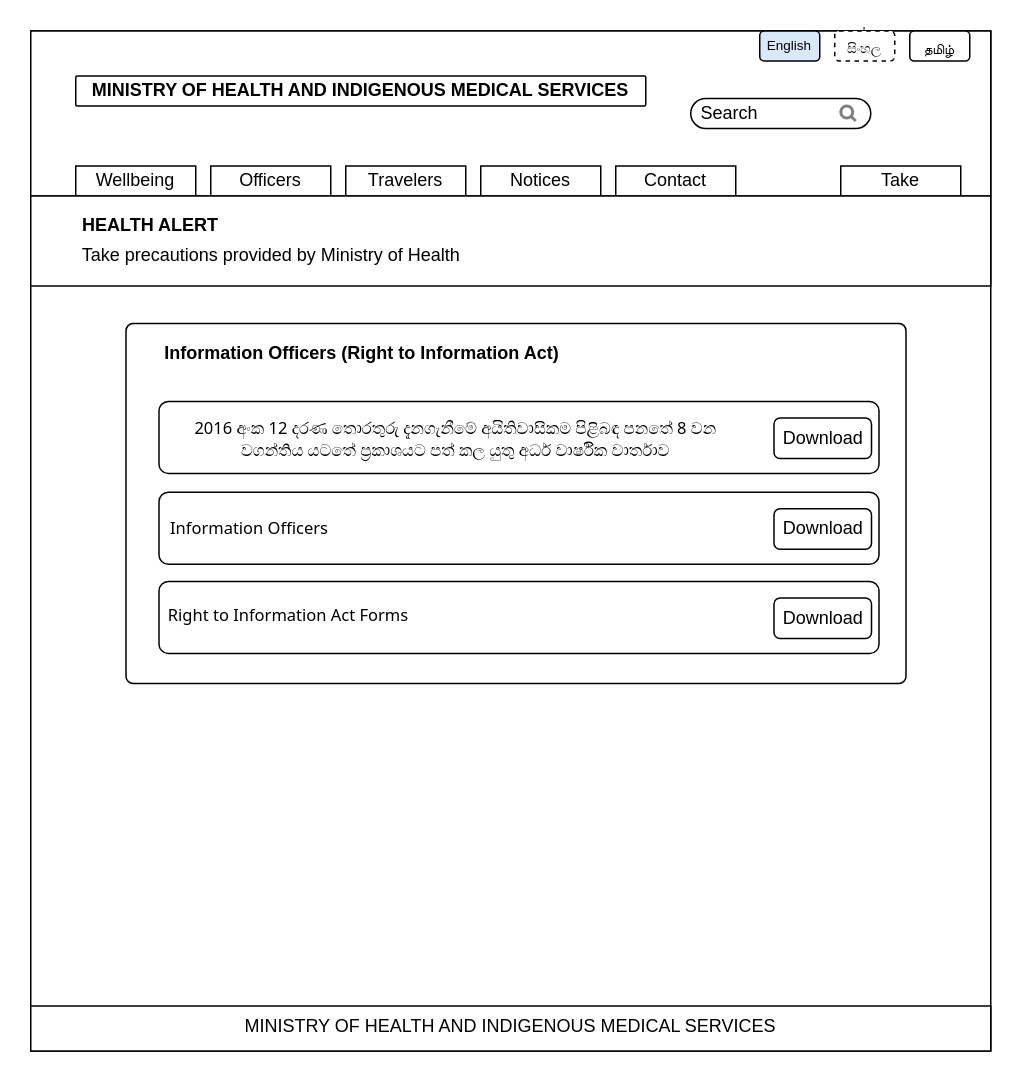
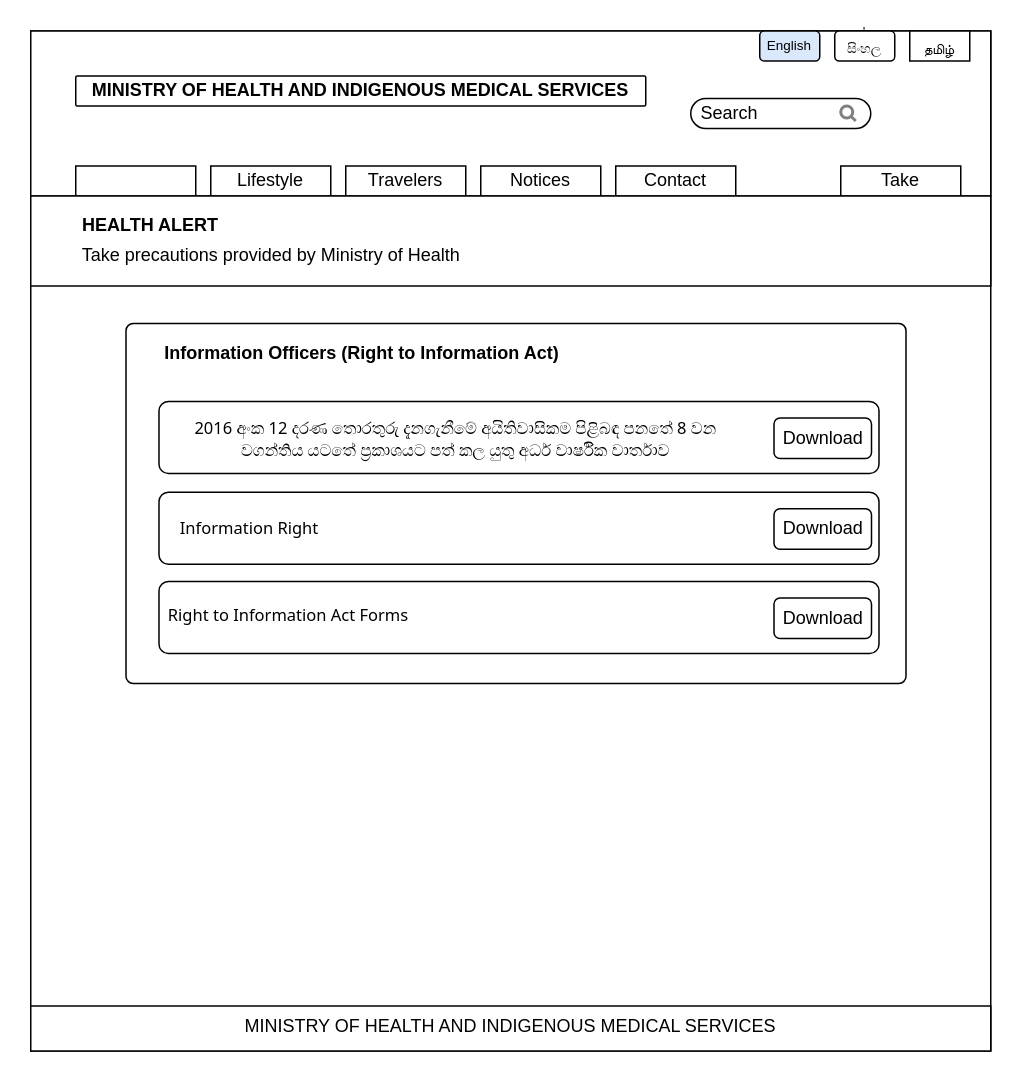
- <mxCell id="22" value="'&lt;br style=&quot;white-space: normal; font-size: 9px;&quot;&gt;&lt;span style=&quot;font-family: arial, sans-serif; text-align: left; white-space: pre-wrap; font-size: 9px;&quot;&gt;සිංහල&lt;/span&gt;" style="rounded=1;whiteSpace=wrap;html=1;shadow=0;glass=0;comic=0;strokeColor=#000000;perimeterSpacing=0;strokeWidth=1;verticalAlign=bottom;fontSize=9;fontColor=#000000;dashed=1;" vertex="1" parent="1"><mxGeometry x="556" y="20" width="40" height="20" as="geometry" /></mxCell>
+ <mxCell id="22" value="'&lt;br style=&quot;white-space: normal; font-size: 9px;&quot;&gt;&lt;span style=&quot;font-family: arial, sans-serif; text-align: left; white-space: pre-wrap; font-size: 9px;&quot;&gt;සිංහල&lt;/span&gt;" style="rounded=1;whiteSpace=wrap;html=1;shadow=0;glass=0;comic=0;strokeColor=#000000;perimeterSpacing=0;strokeWidth=1;verticalAlign=bottom;fontSize=9;fontColor=#000000;" vertex="1" parent="1"><mxGeometry x="556" y="20" width="40" height="20" as="geometry" /></mxCell>
- <mxCell id="23" value="&lt;br style=&quot;font-size: 9px;&quot;&gt;&lt;span style=&quot;font-family: arial, sans-serif; text-align: left; white-space: pre-wrap; font-size: 9px;&quot;&gt;தமிழ்&lt;/span&gt;" style="rounded=1;whiteSpace=wrap;html=1;shadow=0;glass=0;comic=0;strokeColor=#000000;perimeterSpacing=0;strokeWidth=1;verticalAlign=bottom;fontSize=9;spacing=1;fontColor=#000000;" vertex="1" parent="1"><mxGeometry x="606" y="20" width="40" height="20" as="geometry" /></mxCell>
+ <mxCell id="23" value="&lt;br style=&quot;font-size: 9px;&quot;&gt;&lt;span style=&quot;font-family: arial, sans-serif; text-align: left; white-space: pre-wrap; font-size: 9px;&quot;&gt;தமிழ்&lt;/span&gt;" style="whiteSpace=wrap;html=1;shadow=0;glass=0;comic=0;strokeColor=#000000;perimeterSpacing=0;strokeWidth=1;verticalAlign=bottom;fontSize=9;spacing=1;fontColor=#000000;rounded=0;" vertex="1" parent="1"><mxGeometry x="606" y="20" width="40" height="20" as="geometry" /></mxCell>
- <mxCell id="7" value="Wellbeing" style="text;html=1;strokeColor=none;fillColor=none;align=center;verticalAlign=middle;whiteSpace=wrap;rounded=0;" vertex="1" parent="1"><mxGeometry x="70" y="110" width="40" height="20" as="geometry" /></mxCell>
- <mxCell id="9" value="Officers" style="text;html=1;strokeColor=none;fillColor=none;align=center;verticalAlign=middle;whiteSpace=wrap;rounded=0;" vertex="1" parent="1"><mxGeometry x="160" y="110" width="40" height="20" as="geometry" /></mxCell>
+ <mxCell id="9" value="Lifestyle" style="text;html=1;strokeColor=none;fillColor=none;align=center;verticalAlign=middle;whiteSpace=wrap;rounded=0;" vertex="1" parent="1"><mxGeometry x="160" y="110" width="40" height="20" as="geometry" /></mxCell>
- <mxCell id="36" value="&lt;span style=&quot;font-family: &amp;#34;noto sans&amp;#34; , sans-serif ; font-size: 11px&quot;&gt;Information Officers&lt;/span&gt;" style="text;html=1;strokeColor=none;fillColor=none;align=center;verticalAlign=middle;whiteSpace=wrap;rounded=0;fontColor=#000000;" vertex="1" parent="1"><mxGeometry x="70.5" y="342" width="190" height="20" as="geometry" /></mxCell>
+ <mxCell id="36" value="&lt;span style=&quot;font-family: &amp;#34;noto sans&amp;#34; , sans-serif ; font-size: 11px&quot;&gt;Information Right&lt;/span&gt;" style="text;html=1;strokeColor=none;fillColor=none;align=center;verticalAlign=middle;whiteSpace=wrap;rounded=0;fontColor=#000000;" vertex="1" parent="1"><mxGeometry x="70.5" y="342" width="190" height="20" as="geometry" /></mxCell>
